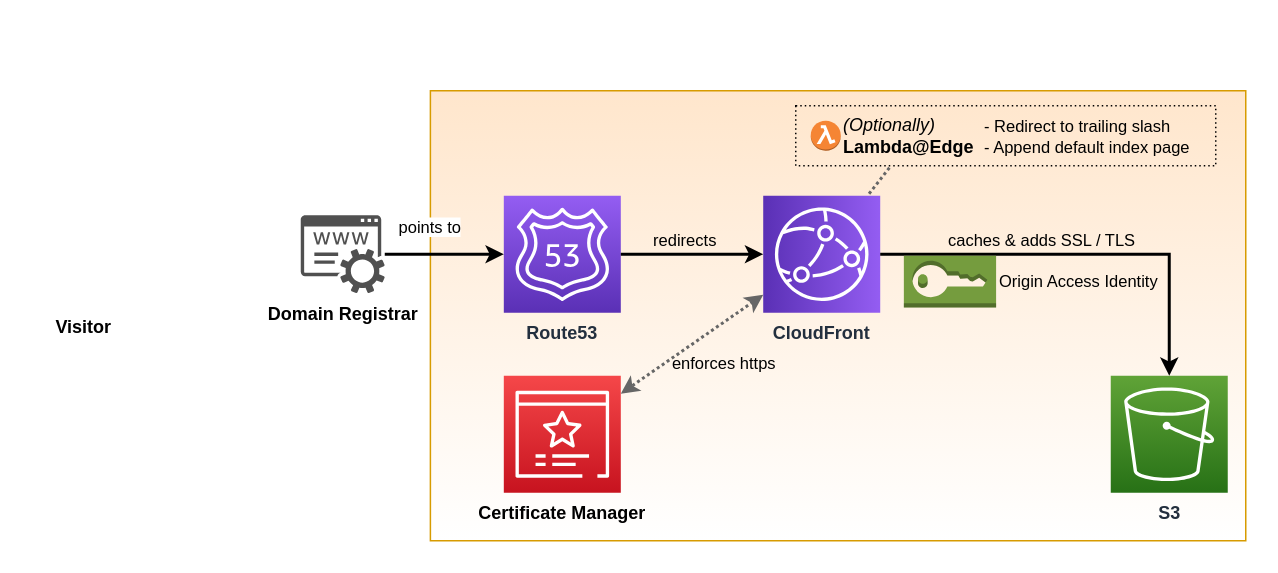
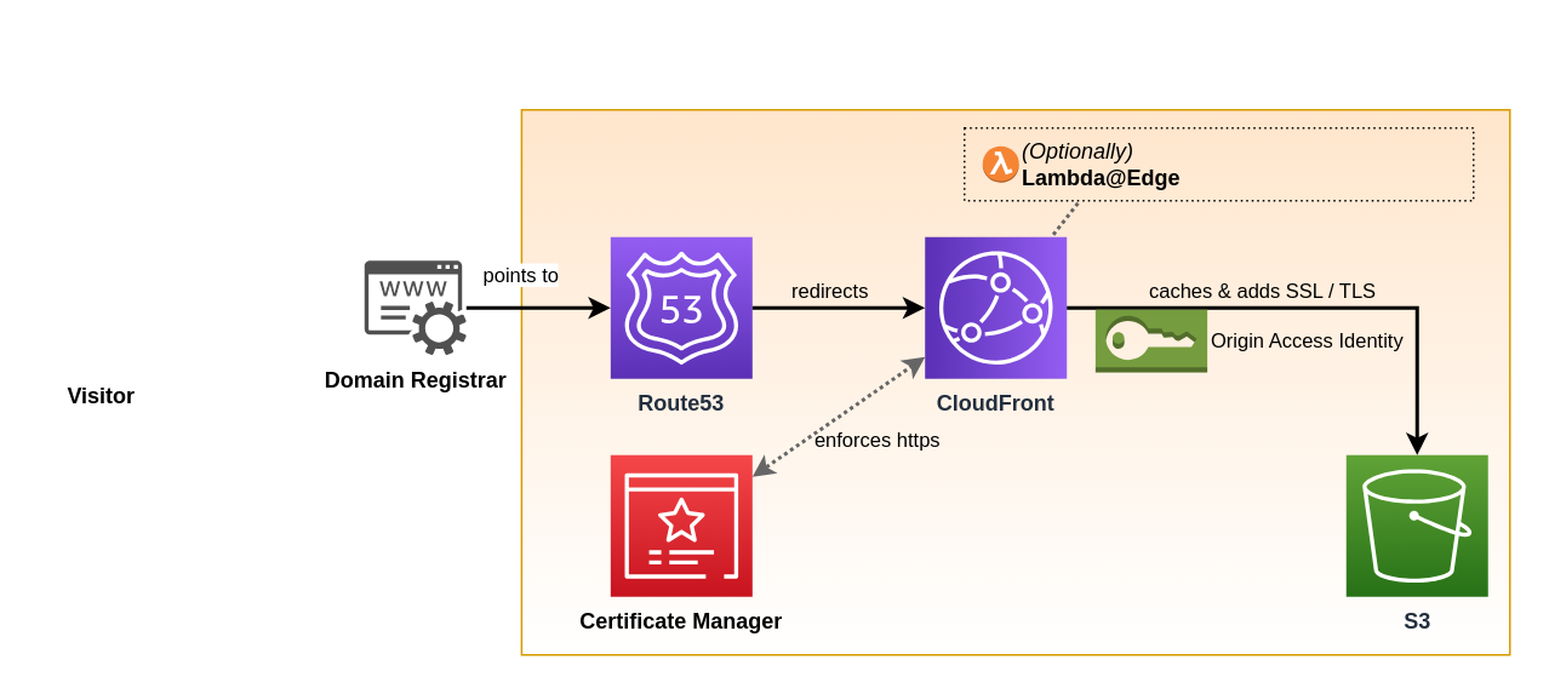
- <mxCell id="17" value="&lt;font style=&quot;font-size: 11px&quot;&gt;- Redirect to trailing slash&lt;br&gt;- Append default index page&lt;/font&gt;" style="text;html=1;align=left;" vertex="1" parent="1"><mxGeometry x="653.69" y="70" width="133.57" height="30" as="geometry" /></mxCell>
